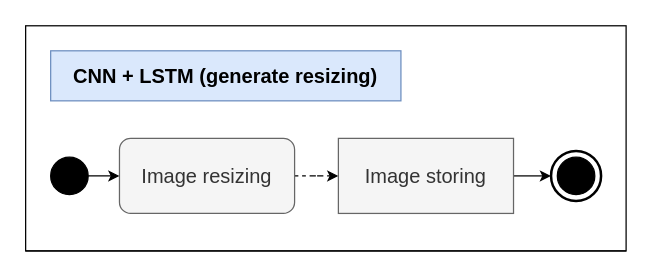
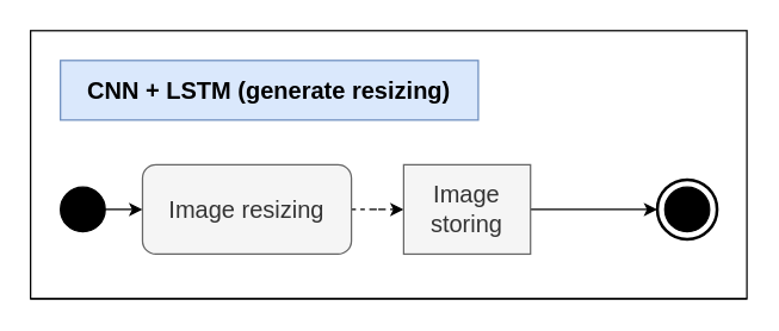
- <mxCell id="8" value="&lt;span style=&quot;font-size: 16px&quot;&gt;Image storing&lt;/span&gt;" style="rounded=0;whiteSpace=wrap;html=1;fillColor=#f5f5f5;strokeColor=#666666;fontColor=#333333;" parent="1" vertex="1"><mxGeometry x="270" y="110" width="140" height="60" as="geometry" /></mxCell>
+ <mxCell id="8" value="&lt;span style=&quot;font-size: 16px&quot;&gt;Image storing&lt;/span&gt;" style="rounded=0;whiteSpace=wrap;html=1;fillColor=#f5f5f5;strokeColor=#666666;fontColor=#333333;" parent="1" vertex="1"><mxGeometry x="270" y="110" width="85" height="60" as="geometry" /></mxCell>
